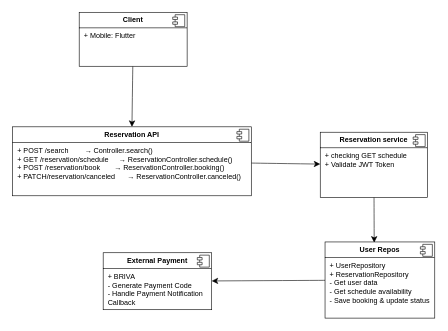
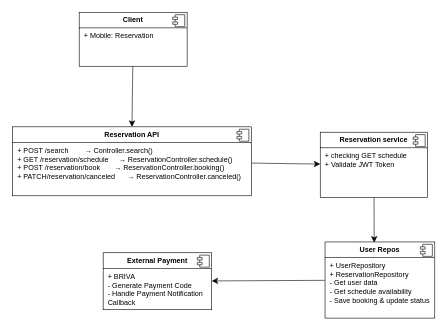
- <mxCell id="11" value="&lt;p style=&quot;margin:0px;margin-top:6px;text-align:center;&quot;&gt;&lt;b&gt;Client&lt;/b&gt;&lt;/p&gt;&lt;hr size=&quot;1&quot; style=&quot;border-style:solid;&quot;&gt;&lt;p style=&quot;margin:0px;margin-left:8px;&quot;&gt;+ Mobile: Flutter&lt;/p&gt;" style="align=left;overflow=fill;html=1;dropTarget=0;whiteSpace=wrap;" vertex="1" parent="1"><mxGeometry x="131" y="20" width="180" height="90" as="geometry" /></mxCell>
+ <mxCell id="11" value="&lt;p style=&quot;margin:0px;margin-top:6px;text-align:center;&quot;&gt;&lt;b&gt;Client&lt;/b&gt;&lt;/p&gt;&lt;hr size=&quot;1&quot; style=&quot;border-style:solid;&quot;&gt;&lt;p style=&quot;margin:0px;margin-left:8px;&quot;&gt;+ Mobile: Reservation&lt;/p&gt;" style="align=left;overflow=fill;html=1;dropTarget=0;whiteSpace=wrap;" vertex="1" parent="1"><mxGeometry x="131" y="20" width="180" height="90" as="geometry" /></mxCell>
